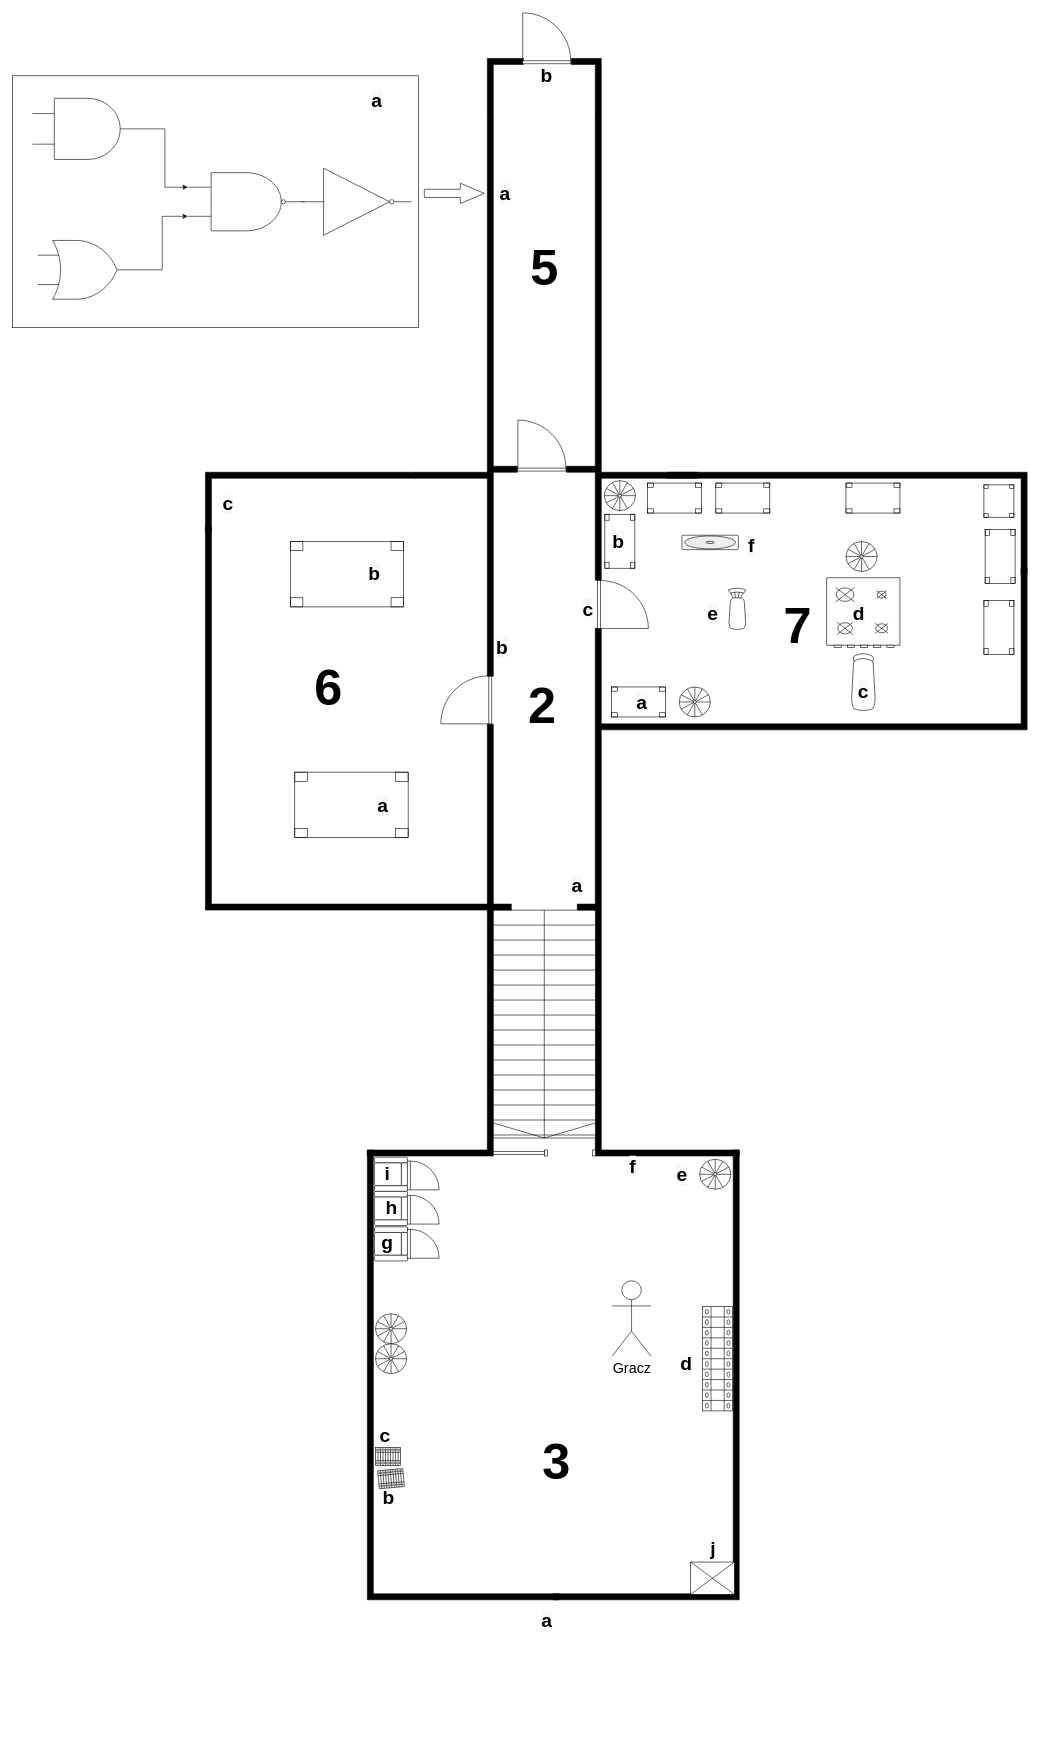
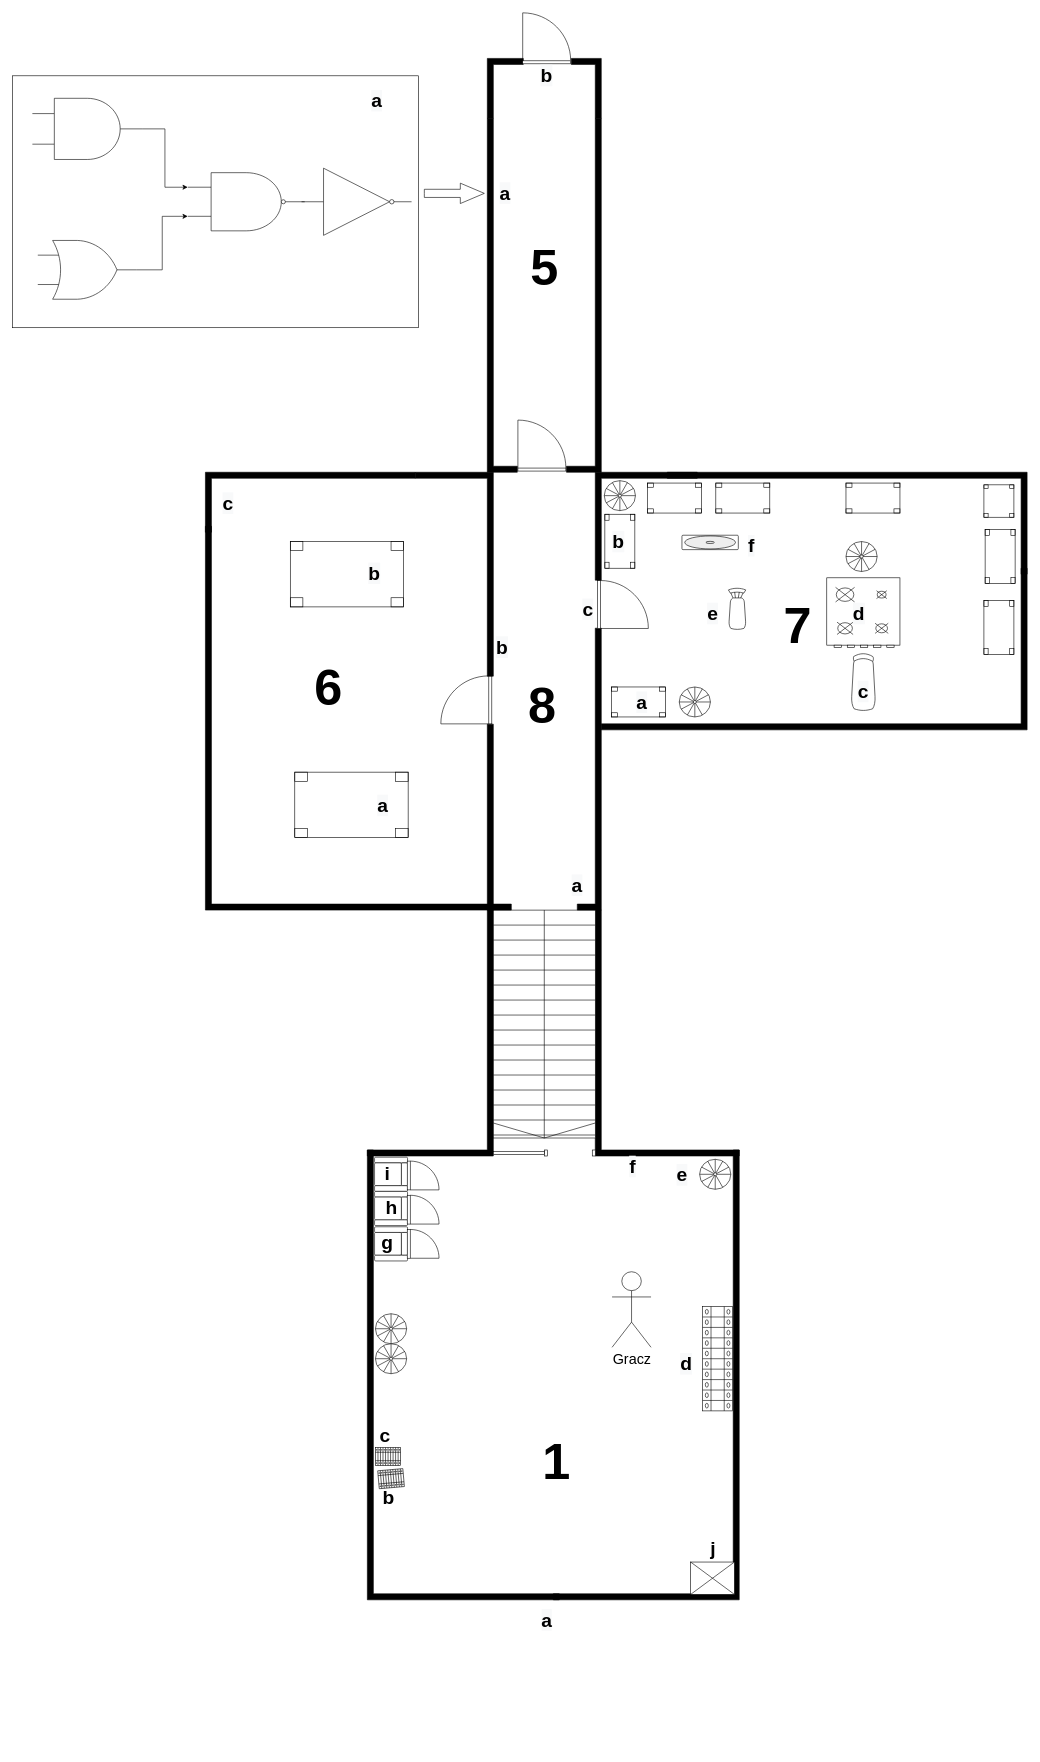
- <mxCell id="27" value="2" style="text;strokeColor=none;fillColor=none;html=1;fontSize=84;fontStyle=1;verticalAlign=middle;align=center;horizontal=1;" parent="1" vertex="1"><mxGeometry x="778" y="1135.5" width="250" height="80" as="geometry" /></mxCell>
+ <mxCell id="27" value="8" style="text;strokeColor=none;fillColor=none;html=1;fontSize=84;fontStyle=1;verticalAlign=middle;align=center;horizontal=1;" parent="1" vertex="1"><mxGeometry x="778" y="1135.5" width="250" height="80" as="geometry" /></mxCell>
- <mxCell id="22" value="&lt;font style=&quot;font-size: 24px&quot;&gt;Gracz&lt;/font&gt;" style="shape=umlActor;verticalLabelPosition=bottom;verticalAlign=top;html=1;outlineConnect=0;" parent="1" vertex="1"><mxGeometry x="1020" y="2134" width="65" height="126" as="geometry" /></mxCell>
+ <mxCell id="22" value="&lt;font style=&quot;font-size: 24px&quot;&gt;Gracz&lt;/font&gt;" style="shape=umlActor;verticalLabelPosition=bottom;verticalAlign=top;html=1;outlineConnect=0;" parent="1" vertex="1"><mxGeometry x="1020" y="2119" width="65" height="126" as="geometry" /></mxCell>
- <mxCell id="26" value="3" style="text;strokeColor=none;fillColor=none;html=1;fontSize=84;fontStyle=1;verticalAlign=middle;align=center;horizontal=1;" parent="1" vertex="1"><mxGeometry x="802" y="2396" width="250" height="80" as="geometry" /></mxCell>
+ <mxCell id="26" value="1" style="text;strokeColor=none;fillColor=none;html=1;fontSize=84;fontStyle=1;verticalAlign=middle;align=center;horizontal=1;" parent="1" vertex="1"><mxGeometry x="802" y="2396" width="250" height="80" as="geometry" /></mxCell>
